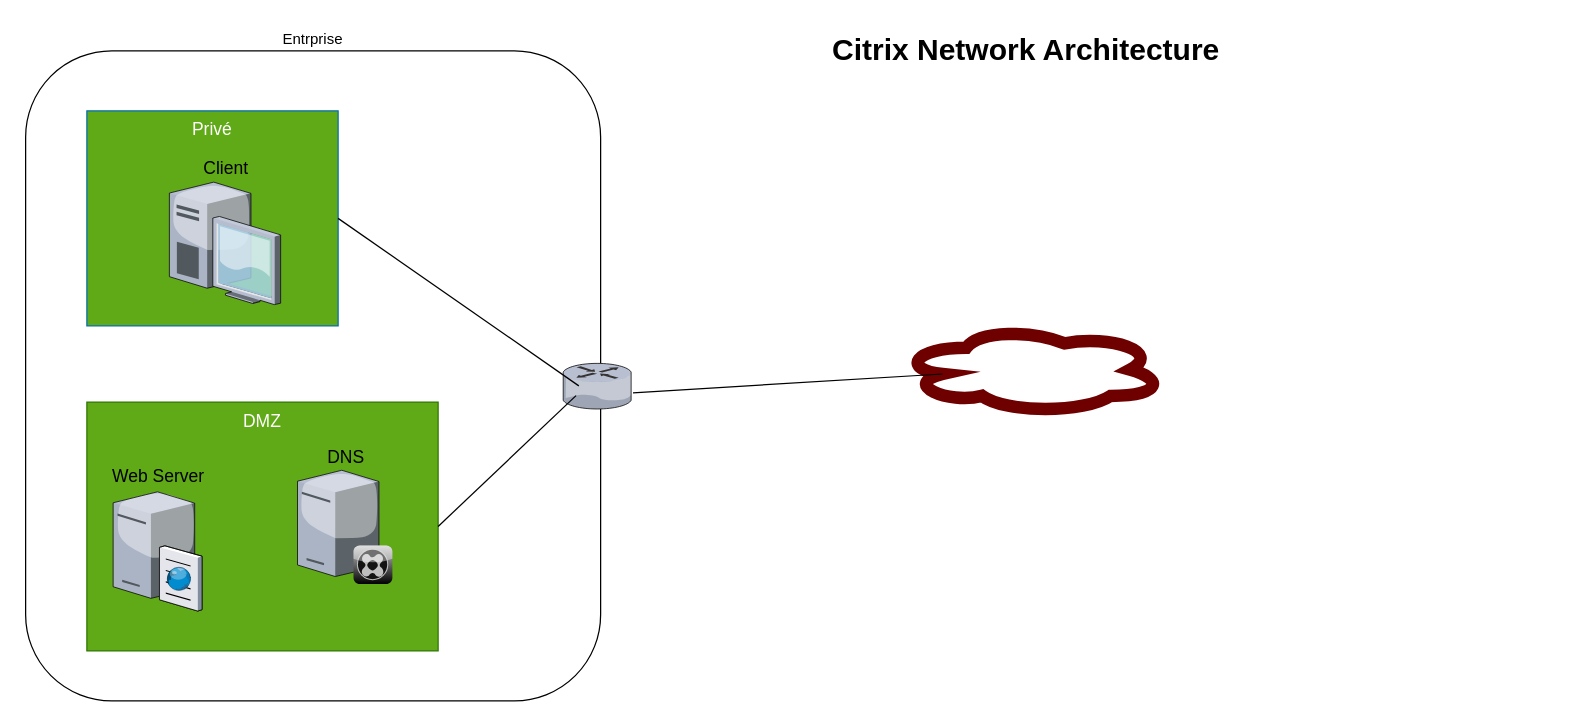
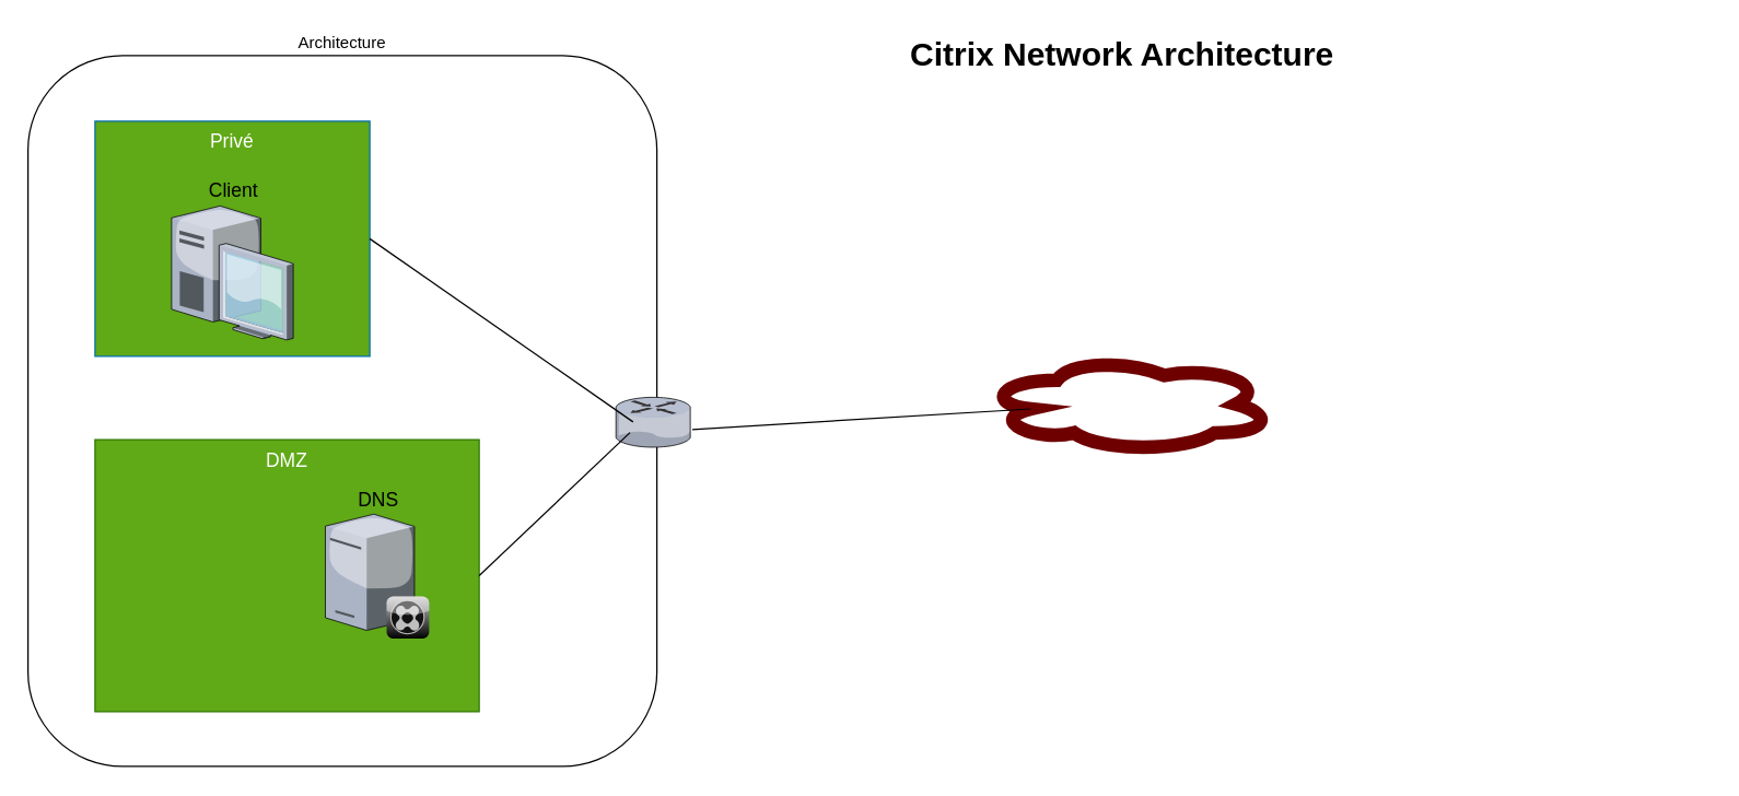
- <mxCell id="2" value="Entrprise" style="rounded=1;whiteSpace=wrap;html=1;fillColor=none;labelPosition=center;verticalLabelPosition=top;align=center;verticalAlign=bottom;" vertex="1" parent="1"><mxGeometry x="20" y="40" width="460" height="520" as="geometry" /></mxCell>
+ <mxCell id="2" value="Architecture" style="rounded=1;whiteSpace=wrap;html=1;fillColor=none;labelPosition=center;verticalLabelPosition=top;align=center;verticalAlign=bottom;" vertex="1" parent="1"><mxGeometry x="20" y="40" width="460" height="520" as="geometry" /></mxCell>
- <mxCell id="5" value="Client" style="verticalLabelPosition=top;aspect=fixed;html=1;verticalAlign=bottom;strokeColor=none;shape=mxgraph.citrix.desktop;fillColor=#66B2FF;gradientColor=#0066CC;fontSize=14;labelPosition=center;align=center;" parent="1" vertex="1"><mxGeometry x="135" y="145" width="89" height="98" as="geometry" /></mxCell>
+ <mxCell id="5" value="Client" style="verticalLabelPosition=top;aspect=fixed;html=1;verticalAlign=bottom;strokeColor=none;shape=mxgraph.citrix.desktop;fillColor=#66B2FF;gradientColor=#0066CC;fontSize=14;labelPosition=center;align=center;" parent="1" vertex="1"><mxGeometry x="125" y="150" width="89" height="98" as="geometry" /></mxCell>
- <mxCell id="7" value="Web Server" style="verticalLabelPosition=top;aspect=fixed;html=1;verticalAlign=bottom;strokeColor=none;shape=mxgraph.citrix.cache_server;fillColor=#66B2FF;gradientColor=#0066CC;fontSize=14;labelPosition=center;align=center;" parent="1" vertex="1"><mxGeometry x="90" y="390.5" width="71" height="97.5" as="geometry" /></mxCell>
